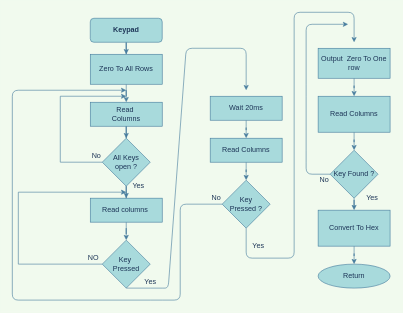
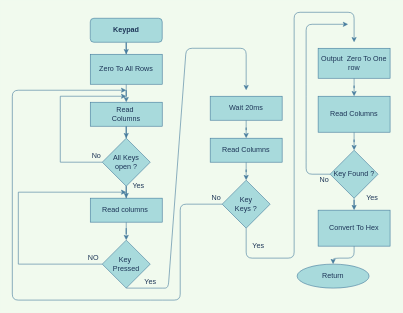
- <mxCell id="22" value="Key &lt;br&gt;Pressed ?" style="rhombus;whiteSpace=wrap;html=1;rounded=0;fontColor=#1D3557;strokeColor=#457B9D;fillColor=#A8DADC;" vertex="1" parent="1"><mxGeometry x="370" y="300" width="80" height="80" as="geometry" /></mxCell>
+ <mxCell id="22" value="Key &lt;br&gt;Keys ?" style="rhombus;whiteSpace=wrap;html=1;rounded=0;fontColor=#1D3557;strokeColor=#457B9D;fillColor=#A8DADC;" vertex="1" parent="1"><mxGeometry x="370" y="300" width="80" height="80" as="geometry" /></mxCell>
- <mxCell id="31" value="Return" style="ellipse;whiteSpace=wrap;html=1;rounded=0;fontColor=#1D3557;strokeColor=#457B9D;fillColor=#A8DADC;" vertex="1" parent="1"><mxGeometry x="530" y="440" width="120" height="40" as="geometry" /></mxCell>
+ <mxCell id="31" value="Return" style="ellipse;whiteSpace=wrap;html=1;rounded=0;fontColor=#1D3557;strokeColor=#457B9D;fillColor=#A8DADC;" vertex="1" parent="1"><mxGeometry x="495" y="440" width="120" height="40" as="geometry" /></mxCell>
